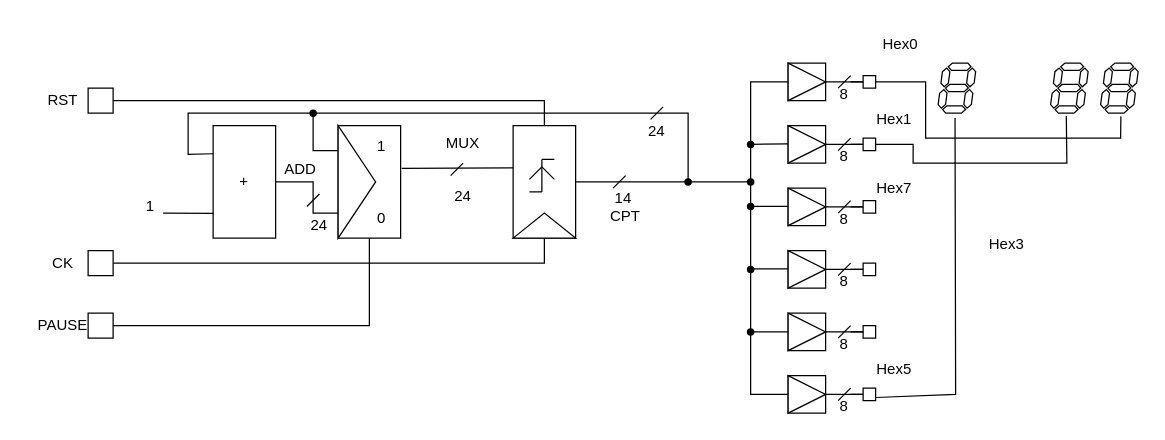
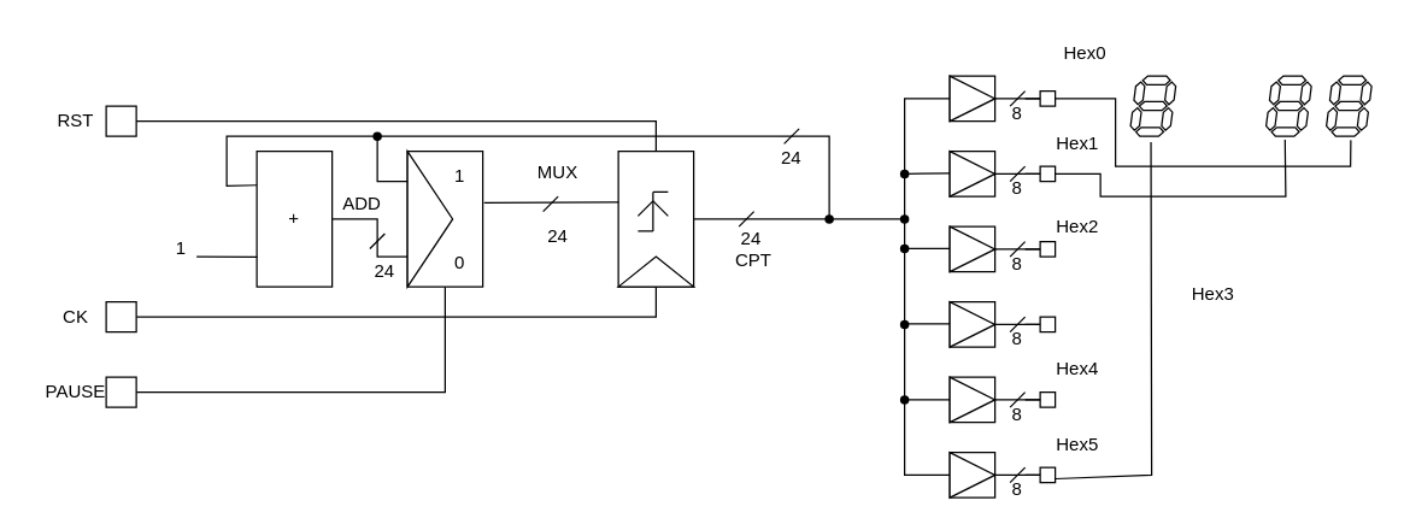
- <mxCell id="80" value="Hex7" style="text;html=1;align=center;verticalAlign=middle;whiteSpace=wrap;rounded=0;" vertex="1" parent="1"><mxGeometry x="700" y="135" width="30" height="30" as="geometry" /></mxCell>
+ <mxCell id="80" value="Hex2" style="text;html=1;align=center;verticalAlign=middle;whiteSpace=wrap;rounded=0;" vertex="1" parent="1"><mxGeometry x="700" y="135" width="30" height="30" as="geometry" /></mxCell>
- <mxCell id="24" value="14&amp;nbsp;&lt;div&gt;CPT&lt;/div&gt;" style="text;html=1;align=center;verticalAlign=middle;whiteSpace=wrap;rounded=0;" vertex="1" parent="1"><mxGeometry x="470" y="150" width="60" height="30" as="geometry" /></mxCell>
+ <mxCell id="24" value="24&amp;nbsp;&lt;div&gt;CPT&lt;/div&gt;" style="text;html=1;align=center;verticalAlign=middle;whiteSpace=wrap;rounded=0;" vertex="1" parent="1"><mxGeometry x="470" y="150" width="60" height="30" as="geometry" /></mxCell>
+ <mxCell id="82" value="Hex4" style="text;html=1;align=center;verticalAlign=middle;whiteSpace=wrap;rounded=0;" vertex="1" parent="1"><mxGeometry x="700" y="230" width="30" height="30" as="geometry" /></mxCell>
